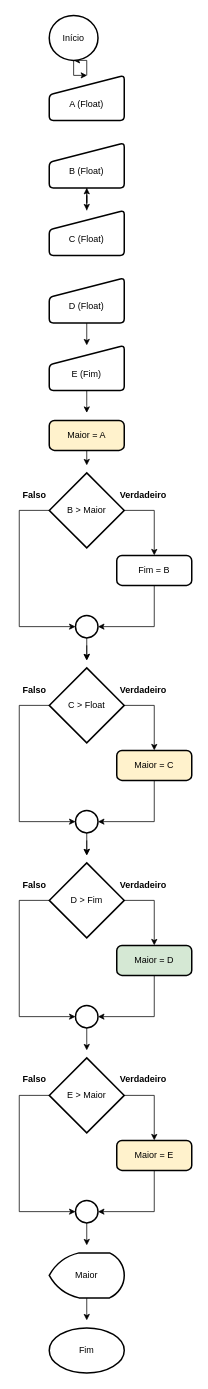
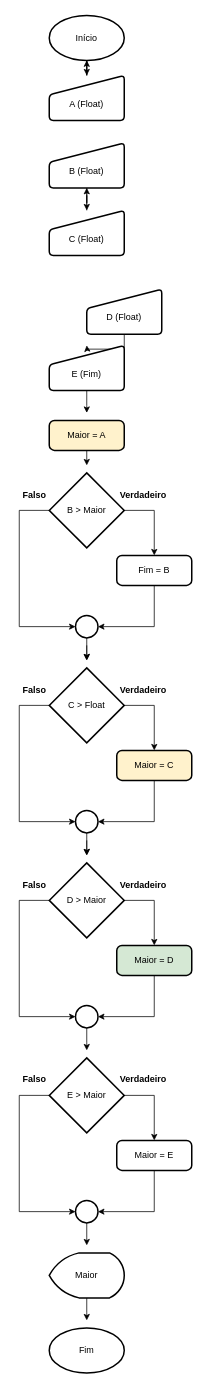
- <mxCell id="5" value="Início" style="strokeWidth=2;html=1;shape=mxgraph.flowchart.start_1;whiteSpace=wrap;" parent="1" vertex="1"><mxGeometry x="65" y="20" width="65" height="60" as="geometry" /></mxCell>
+ <mxCell id="5" value="Início" style="strokeWidth=2;html=1;shape=mxgraph.flowchart.start_1;whiteSpace=wrap;" parent="1" vertex="1"><mxGeometry x="65" y="20" width="100" height="60" as="geometry" /></mxCell>
- <mxCell id="17" value="&lt;br&gt;D (Float)" style="html=1;strokeWidth=2;shape=manualInput;whiteSpace=wrap;rounded=1;size=26;arcSize=11;" vertex="1" parent="1"><mxGeometry x="65" y="370" width="100" height="60" as="geometry" /></mxCell>
+ <mxCell id="17" value="&lt;br&gt;D (Float)" style="html=1;strokeWidth=2;shape=manualInput;whiteSpace=wrap;rounded=1;size=26;arcSize=11;" vertex="1" parent="1"><mxGeometry x="115" y="385" width="100" height="60" as="geometry" /></mxCell>
- <mxCell id="34" value="D &amp;gt; Fim" style="strokeWidth=2;html=1;shape=mxgraph.flowchart.decision;whiteSpace=wrap;" vertex="1" parent="1"><mxGeometry x="65" y="1150" width="100" height="100" as="geometry" /></mxCell>
+ <mxCell id="34" value="D &amp;gt; Maior" style="strokeWidth=2;html=1;shape=mxgraph.flowchart.decision;whiteSpace=wrap;" vertex="1" parent="1"><mxGeometry x="65" y="1150" width="100" height="100" as="geometry" /></mxCell>
- <mxCell id="46" value="Maior = E" style="rounded=1;whiteSpace=wrap;html=1;absoluteArcSize=1;arcSize=14;strokeWidth=2;fillColor=#fff2cc;" vertex="1" parent="1"><mxGeometry x="155" y="1520" width="100" height="40" as="geometry" /></mxCell>
+ <mxCell id="46" value="Maior = E" style="rounded=1;whiteSpace=wrap;html=1;absoluteArcSize=1;arcSize=14;strokeWidth=2;" vertex="1" parent="1"><mxGeometry x="155" y="1520" width="100" height="40" as="geometry" /></mxCell>
